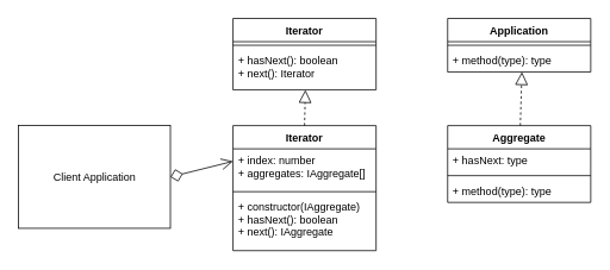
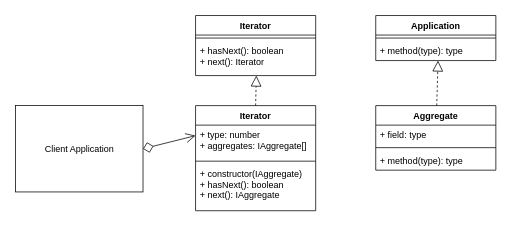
- <mxCell id="4" value="+ index: number&#10;+ aggregates: IAggregate[]" style="text;strokeColor=none;fillColor=none;align=left;verticalAlign=top;spacingLeft=4;spacingRight=4;overflow=hidden;rotatable=0;points=[[0,0.5],[1,0.5]];portConstraint=eastwest;" vertex="1" parent="3"><mxGeometry y="26" width="160" height="44" as="geometry" /></mxCell>
+ <mxCell id="4" value="+ type: number&#10;+ aggregates: IAggregate[]" style="text;strokeColor=none;fillColor=none;align=left;verticalAlign=top;spacingLeft=4;spacingRight=4;overflow=hidden;rotatable=0;points=[[0,0.5],[1,0.5]];portConstraint=eastwest;" vertex="1" parent="3"><mxGeometry y="26" width="160" height="44" as="geometry" /></mxCell>
- <mxCell id="14" value="+ hasNext: type" style="text;strokeColor=none;fillColor=none;align=left;verticalAlign=top;spacingLeft=4;spacingRight=4;overflow=hidden;rotatable=0;points=[[0,0.5],[1,0.5]];portConstraint=eastwest;" vertex="1" parent="13"><mxGeometry y="26" width="160" height="26" as="geometry" /></mxCell>
+ <mxCell id="14" value="+ field: type" style="text;strokeColor=none;fillColor=none;align=left;verticalAlign=top;spacingLeft=4;spacingRight=4;overflow=hidden;rotatable=0;points=[[0,0.5],[1,0.5]];portConstraint=eastwest;" vertex="1" parent="13"><mxGeometry y="26" width="160" height="26" as="geometry" /></mxCell>
